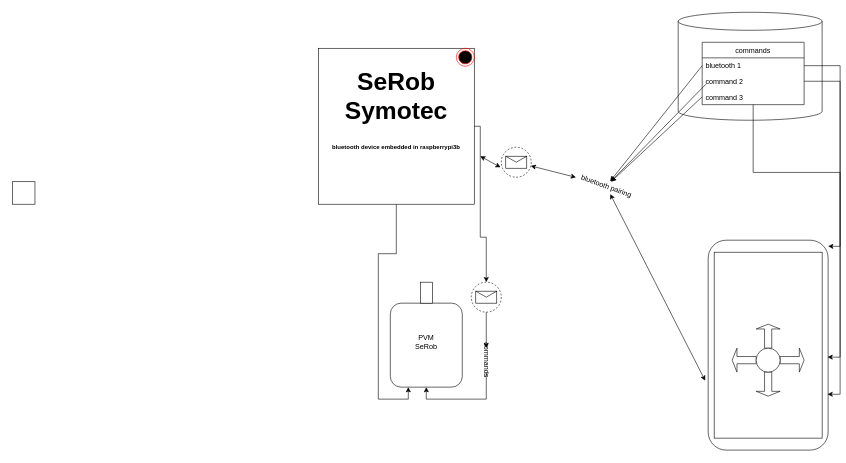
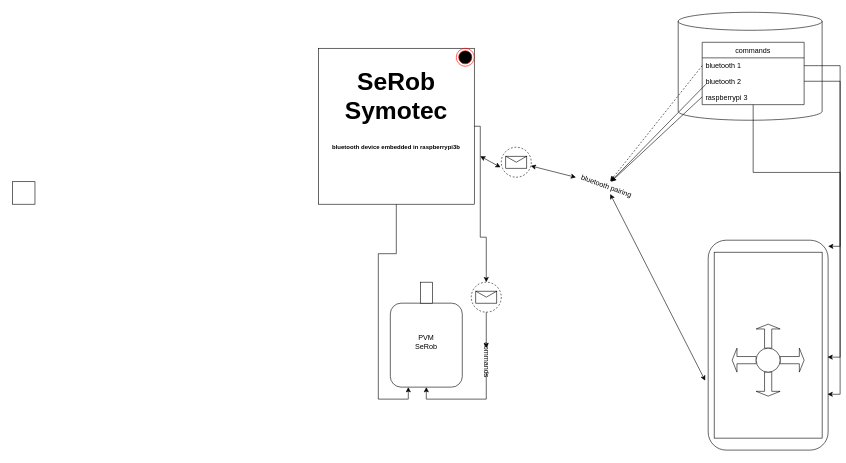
- <mxCell id="11" value="command 2&#10;" style="text;strokeColor=none;fillColor=none;align=left;verticalAlign=top;spacingLeft=4;spacingRight=4;overflow=hidden;rotatable=0;points=[[0,0.5],[1,0.5]];portConstraint=eastwest;" vertex="1" parent="9"><mxGeometry y="52" width="170" height="26" as="geometry" /></mxCell>
+ <mxCell id="11" value="bluetooth 2&#10;" style="text;strokeColor=none;fillColor=none;align=left;verticalAlign=top;spacingLeft=4;spacingRight=4;overflow=hidden;rotatable=0;points=[[0,0.5],[1,0.5]];portConstraint=eastwest;" vertex="1" parent="9"><mxGeometry y="52" width="170" height="26" as="geometry" /></mxCell>
- <mxCell id="12" value="command 3" style="text;strokeColor=none;fillColor=none;align=left;verticalAlign=top;spacingLeft=4;spacingRight=4;overflow=hidden;rotatable=0;points=[[0,0.5],[1,0.5]];portConstraint=eastwest;" vertex="1" parent="9"><mxGeometry y="78" width="170" height="26" as="geometry" /></mxCell>
+ <mxCell id="12" value="raspberrypi 3" style="text;strokeColor=none;fillColor=none;align=left;verticalAlign=top;spacingLeft=4;spacingRight=4;overflow=hidden;rotatable=0;points=[[0,0.5],[1,0.5]];portConstraint=eastwest;" vertex="1" parent="9"><mxGeometry y="78" width="170" height="26" as="geometry" /></mxCell>
- <mxCell id="16" value="" style="endArrow=classic;html=1;exitX=0;exitY=0.5;exitDx=0;exitDy=0;" edge="1" parent="1" source="10" target="14"><mxGeometry width="50" height="50" relative="1" as="geometry"><mxPoint x="1000" y="200" as="sourcePoint" /><mxPoint x="1050" y="150" as="targetPoint" /></mxGeometry></mxCell>
+ <mxCell id="16" value="" style="endArrow=classic;html=1;exitX=0;exitY=0.5;exitDx=0;exitDy=0;dashed=1;" edge="1" parent="1" source="10" target="14"><mxGeometry width="50" height="50" relative="1" as="geometry"><mxPoint x="1000" y="200" as="sourcePoint" /><mxPoint x="1050" y="150" as="targetPoint" /></mxGeometry></mxCell>
